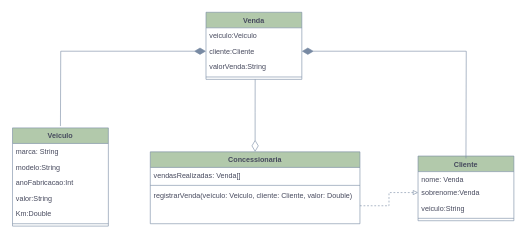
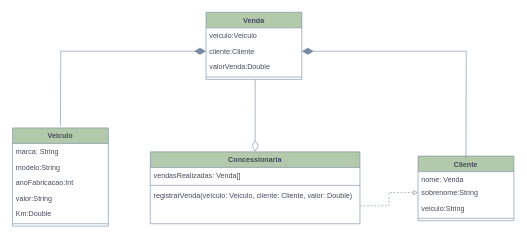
- <mxCell id="24" value="valorVenda:String" style="text;strokeColor=none;fillColor=none;align=left;verticalAlign=top;spacingLeft=4;spacingRight=4;overflow=hidden;rotatable=0;points=[[0,0.5],[1,0.5]];portConstraint=eastwest;fontColor=#46495D;" parent="21" vertex="1"><mxGeometry y="78" width="160" height="26" as="geometry" /></mxCell>
+ <mxCell id="24" value="valorVenda:Double" style="text;strokeColor=none;fillColor=none;align=left;verticalAlign=top;spacingLeft=4;spacingRight=4;overflow=hidden;rotatable=0;points=[[0,0.5],[1,0.5]];portConstraint=eastwest;fontColor=#46495D;" parent="21" vertex="1"><mxGeometry y="78" width="160" height="26" as="geometry" /></mxCell>
- <mxCell id="16" value="sobrenome:Venda" style="text;strokeColor=none;fillColor=none;align=left;verticalAlign=top;spacingLeft=4;spacingRight=4;overflow=hidden;rotatable=0;points=[[0,0.5],[1,0.5]];portConstraint=eastwest;fontColor=#46495D;" parent="14" vertex="1"><mxGeometry y="48" width="160" height="26" as="geometry" /></mxCell>
+ <mxCell id="16" value="sobrenome:String" style="text;strokeColor=none;fillColor=none;align=left;verticalAlign=top;spacingLeft=4;spacingRight=4;overflow=hidden;rotatable=0;points=[[0,0.5],[1,0.5]];portConstraint=eastwest;fontColor=#46495D;" parent="14" vertex="1"><mxGeometry y="48" width="160" height="26" as="geometry" /></mxCell>
